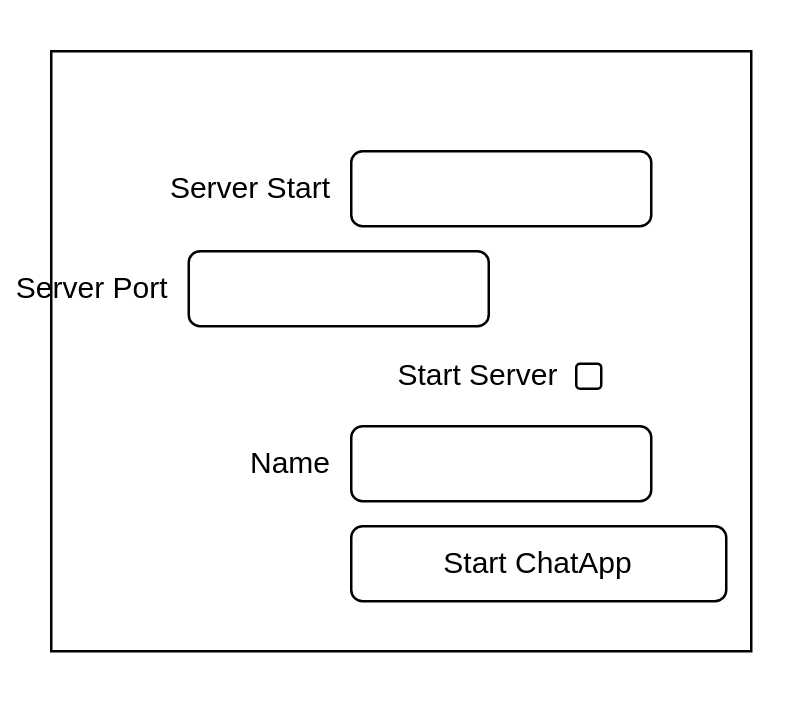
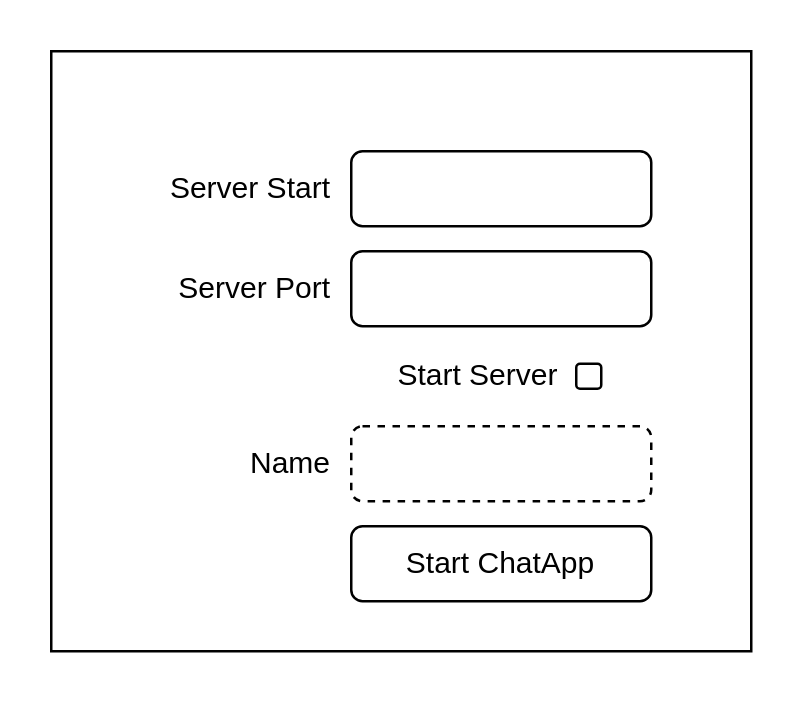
- <mxCell id="5" value="Server Port" style="rounded=1;whiteSpace=wrap;html=1;labelPosition=left;verticalLabelPosition=middle;align=right;verticalAlign=middle;spacing=8;" vertex="1" parent="1"><mxGeometry x="75" y="100" width="120" height="30" as="geometry" /></mxCell>
+ <mxCell id="5" value="Server Port" style="rounded=1;whiteSpace=wrap;html=1;labelPosition=left;verticalLabelPosition=middle;align=right;verticalAlign=middle;spacing=8;" vertex="1" parent="1"><mxGeometry x="140" y="100" width="120" height="30" as="geometry" /></mxCell>
- <mxCell id="4" value="Name" style="rounded=1;whiteSpace=wrap;html=1;labelPosition=left;verticalLabelPosition=middle;align=right;verticalAlign=middle;spacing=8;" vertex="1" parent="1"><mxGeometry x="140" y="170" width="120" height="30" as="geometry" /></mxCell>
+ <mxCell id="4" value="Name" style="rounded=1;whiteSpace=wrap;html=1;labelPosition=left;verticalLabelPosition=middle;align=right;verticalAlign=middle;spacing=8;dashed=1;" vertex="1" parent="1"><mxGeometry x="140" y="170" width="120" height="30" as="geometry" /></mxCell>
- <mxCell id="7" value="Start ChatApp" style="rounded=1;whiteSpace=wrap;html=1;" vertex="1" parent="1"><mxGeometry x="140" y="210" width="150" height="30" as="geometry" /></mxCell>
+ <mxCell id="7" value="Start ChatApp" style="rounded=1;whiteSpace=wrap;html=1;" vertex="1" parent="1"><mxGeometry x="140" y="210" width="120" height="30" as="geometry" /></mxCell>
